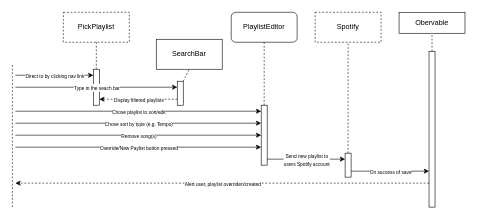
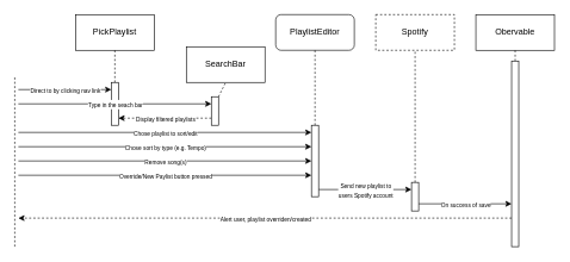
- <mxCell id="25" value="Obervable" style="html=1;whiteSpace=wrap;" vertex="1" parent="1"><mxGeometry x="665" y="20" width="110" height="35" as="geometry" /></mxCell>
+ <mxCell id="25" value="Obervable" style="html=1;whiteSpace=wrap;" vertex="1" parent="1"><mxGeometry x="665" y="20" width="110" height="50" as="geometry" /></mxCell>
- <mxCell id="2" value="PickPlaylist" style="html=1;whiteSpace=wrap;dashed=1;" parent="1" vertex="1"><mxGeometry x="105" y="20" width="110" height="50" as="geometry" /></mxCell>
+ <mxCell id="2" value="PickPlaylist" style="html=1;whiteSpace=wrap;" parent="1" vertex="1"><mxGeometry x="105" y="20" width="110" height="50" as="geometry" /></mxCell>
